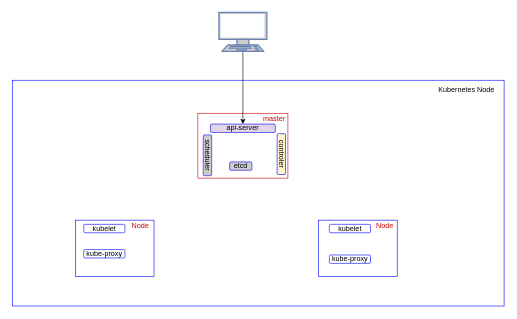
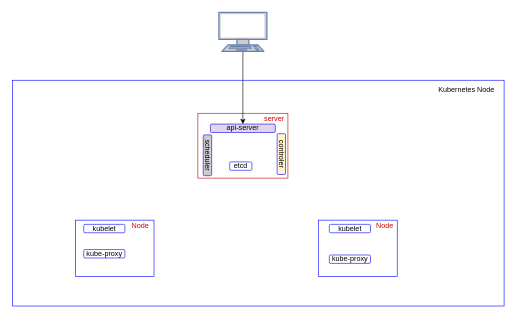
- <mxCell id="6" value="&lt;font color=&quot;#cc0000&quot;&gt;master&lt;/font&gt;" style="text;html=1;align=center;verticalAlign=middle;resizable=0;points=[];autosize=1;strokeColor=none;" vertex="1" parent="1"><mxGeometry x="432" y="188" width="47" height="18" as="geometry" /></mxCell>
+ <mxCell id="6" value="&lt;font color=&quot;#cc0000&quot;&gt;server&lt;/font&gt;" style="text;html=1;align=center;verticalAlign=middle;resizable=0;points=[];autosize=1;strokeColor=none;" vertex="1" parent="1"><mxGeometry x="432" y="188" width="47" height="18" as="geometry" /></mxCell>
- <mxCell id="15" value="etcd" style="rounded=1;whiteSpace=wrap;html=1;strokeColor=#0000FF;rotation=0;fillColor=#cccccc;" vertex="1" parent="1"><mxGeometry x="382" y="269" width="37" height="14" as="geometry" /></mxCell>
+ <mxCell id="15" value="etcd" style="rounded=1;whiteSpace=wrap;html=1;strokeColor=#0000FF;rotation=0;" vertex="1" parent="1"><mxGeometry x="382" y="269" width="37" height="14" as="geometry" /></mxCell>
